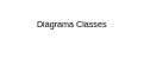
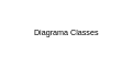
- <mxCell id="2" value="Diagrama Classes" style="text;html=1;strokeColor=none;fillColor=none;align=center;verticalAlign=middle;" vertex="1" parent="1"><mxGeometry x="20" y="5" width="160" height="60" as="geometry" /></mxCell>
+ <mxCell id="2" value="Diagrama Classes" style="text;html=1;strokeColor=none;fillColor=none;align=center;verticalAlign=middle;" vertex="1" parent="1"><mxGeometry x="20" y="20" width="160" height="60" as="geometry" /></mxCell>
